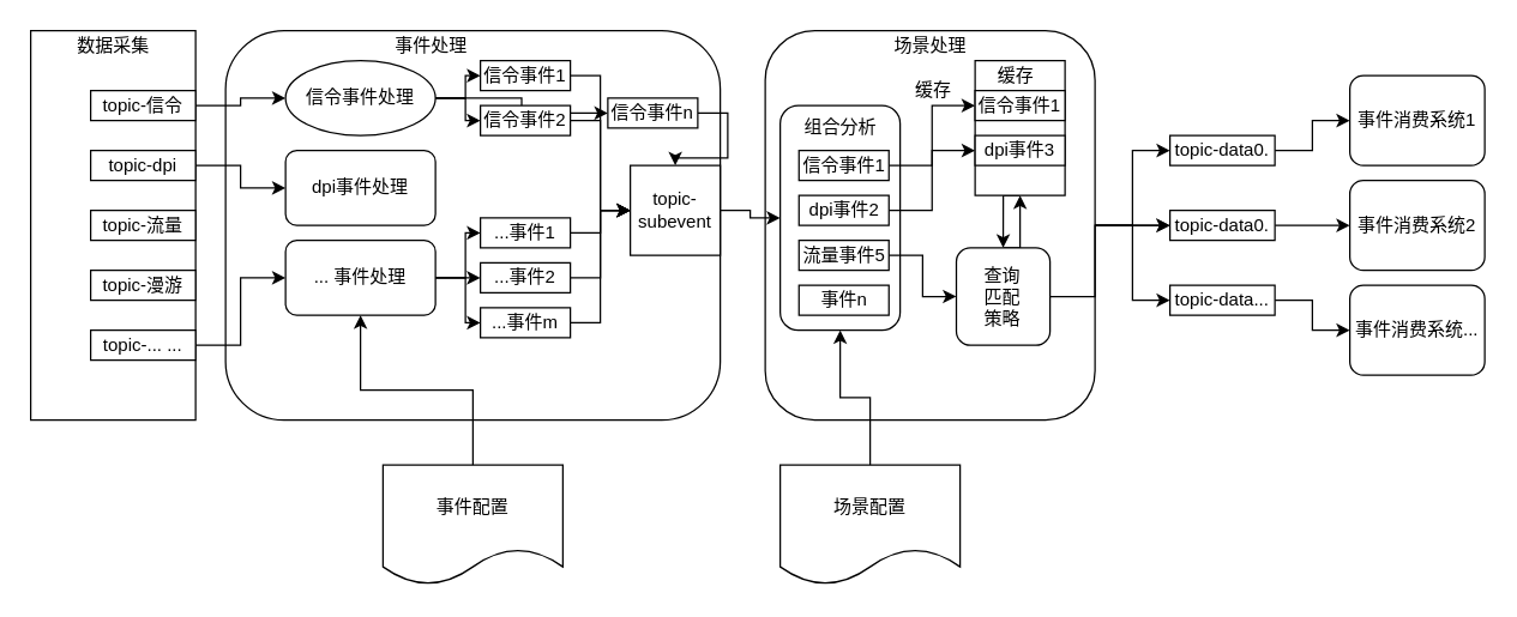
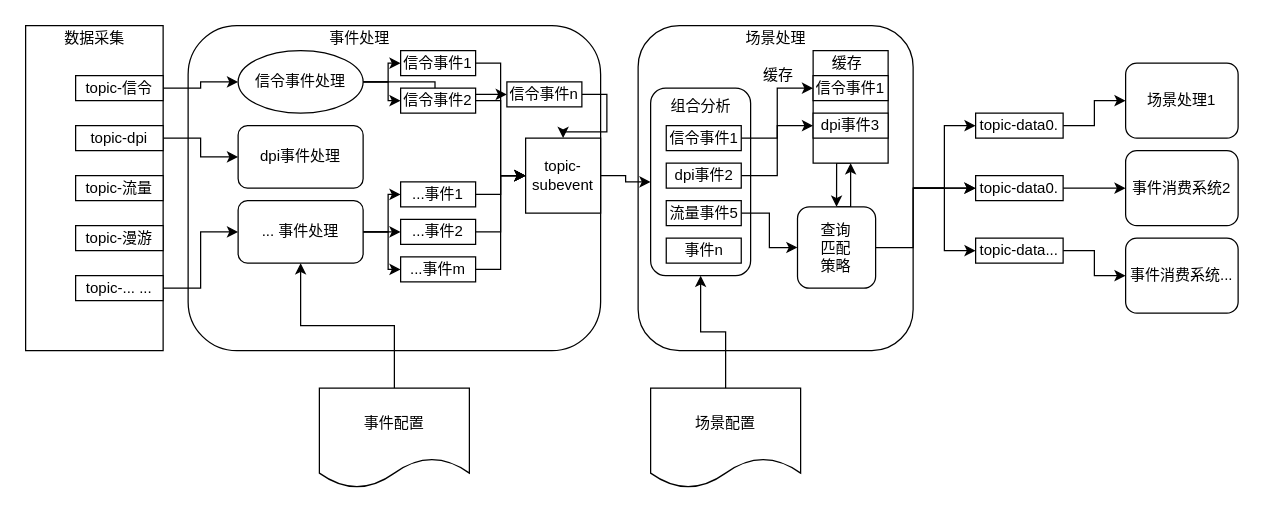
- <mxCell id="15" value="事件消费系统1" style="rounded=1;whiteSpace=wrap;html=1;" vertex="1" parent="1"><mxGeometry x="900" y="50" width="90" height="60" as="geometry" /></mxCell>
+ <mxCell id="15" value="场景处理1" style="rounded=1;whiteSpace=wrap;html=1;" vertex="1" parent="1"><mxGeometry x="900" y="50" width="90" height="60" as="geometry" /></mxCell>
